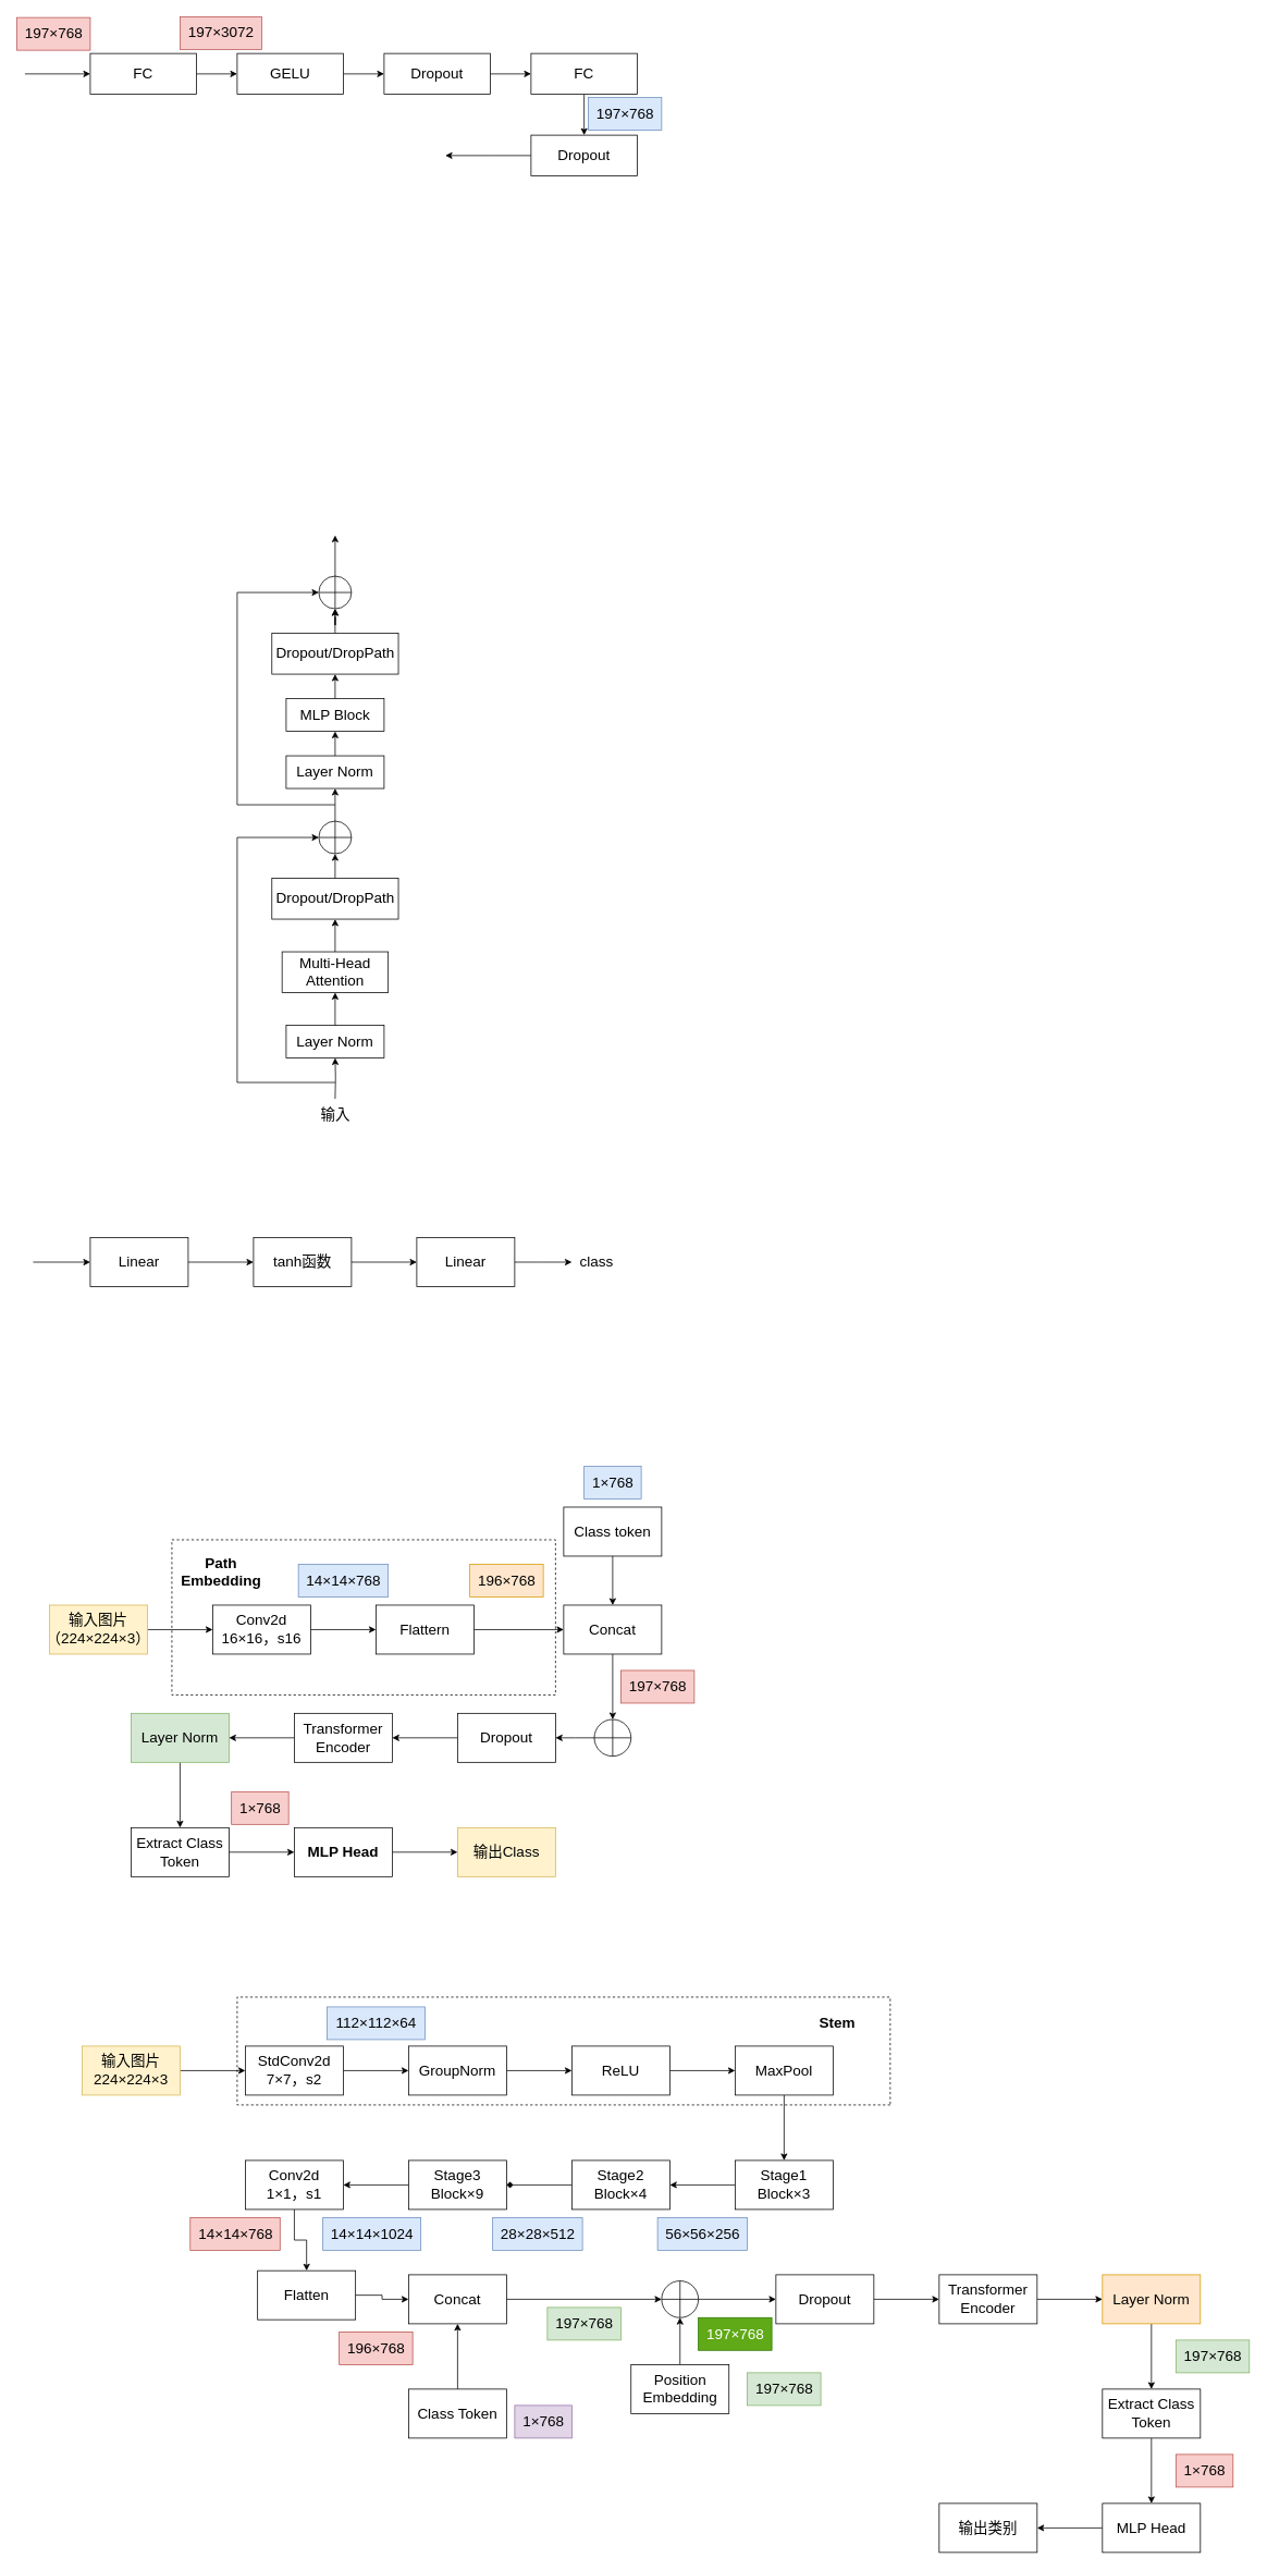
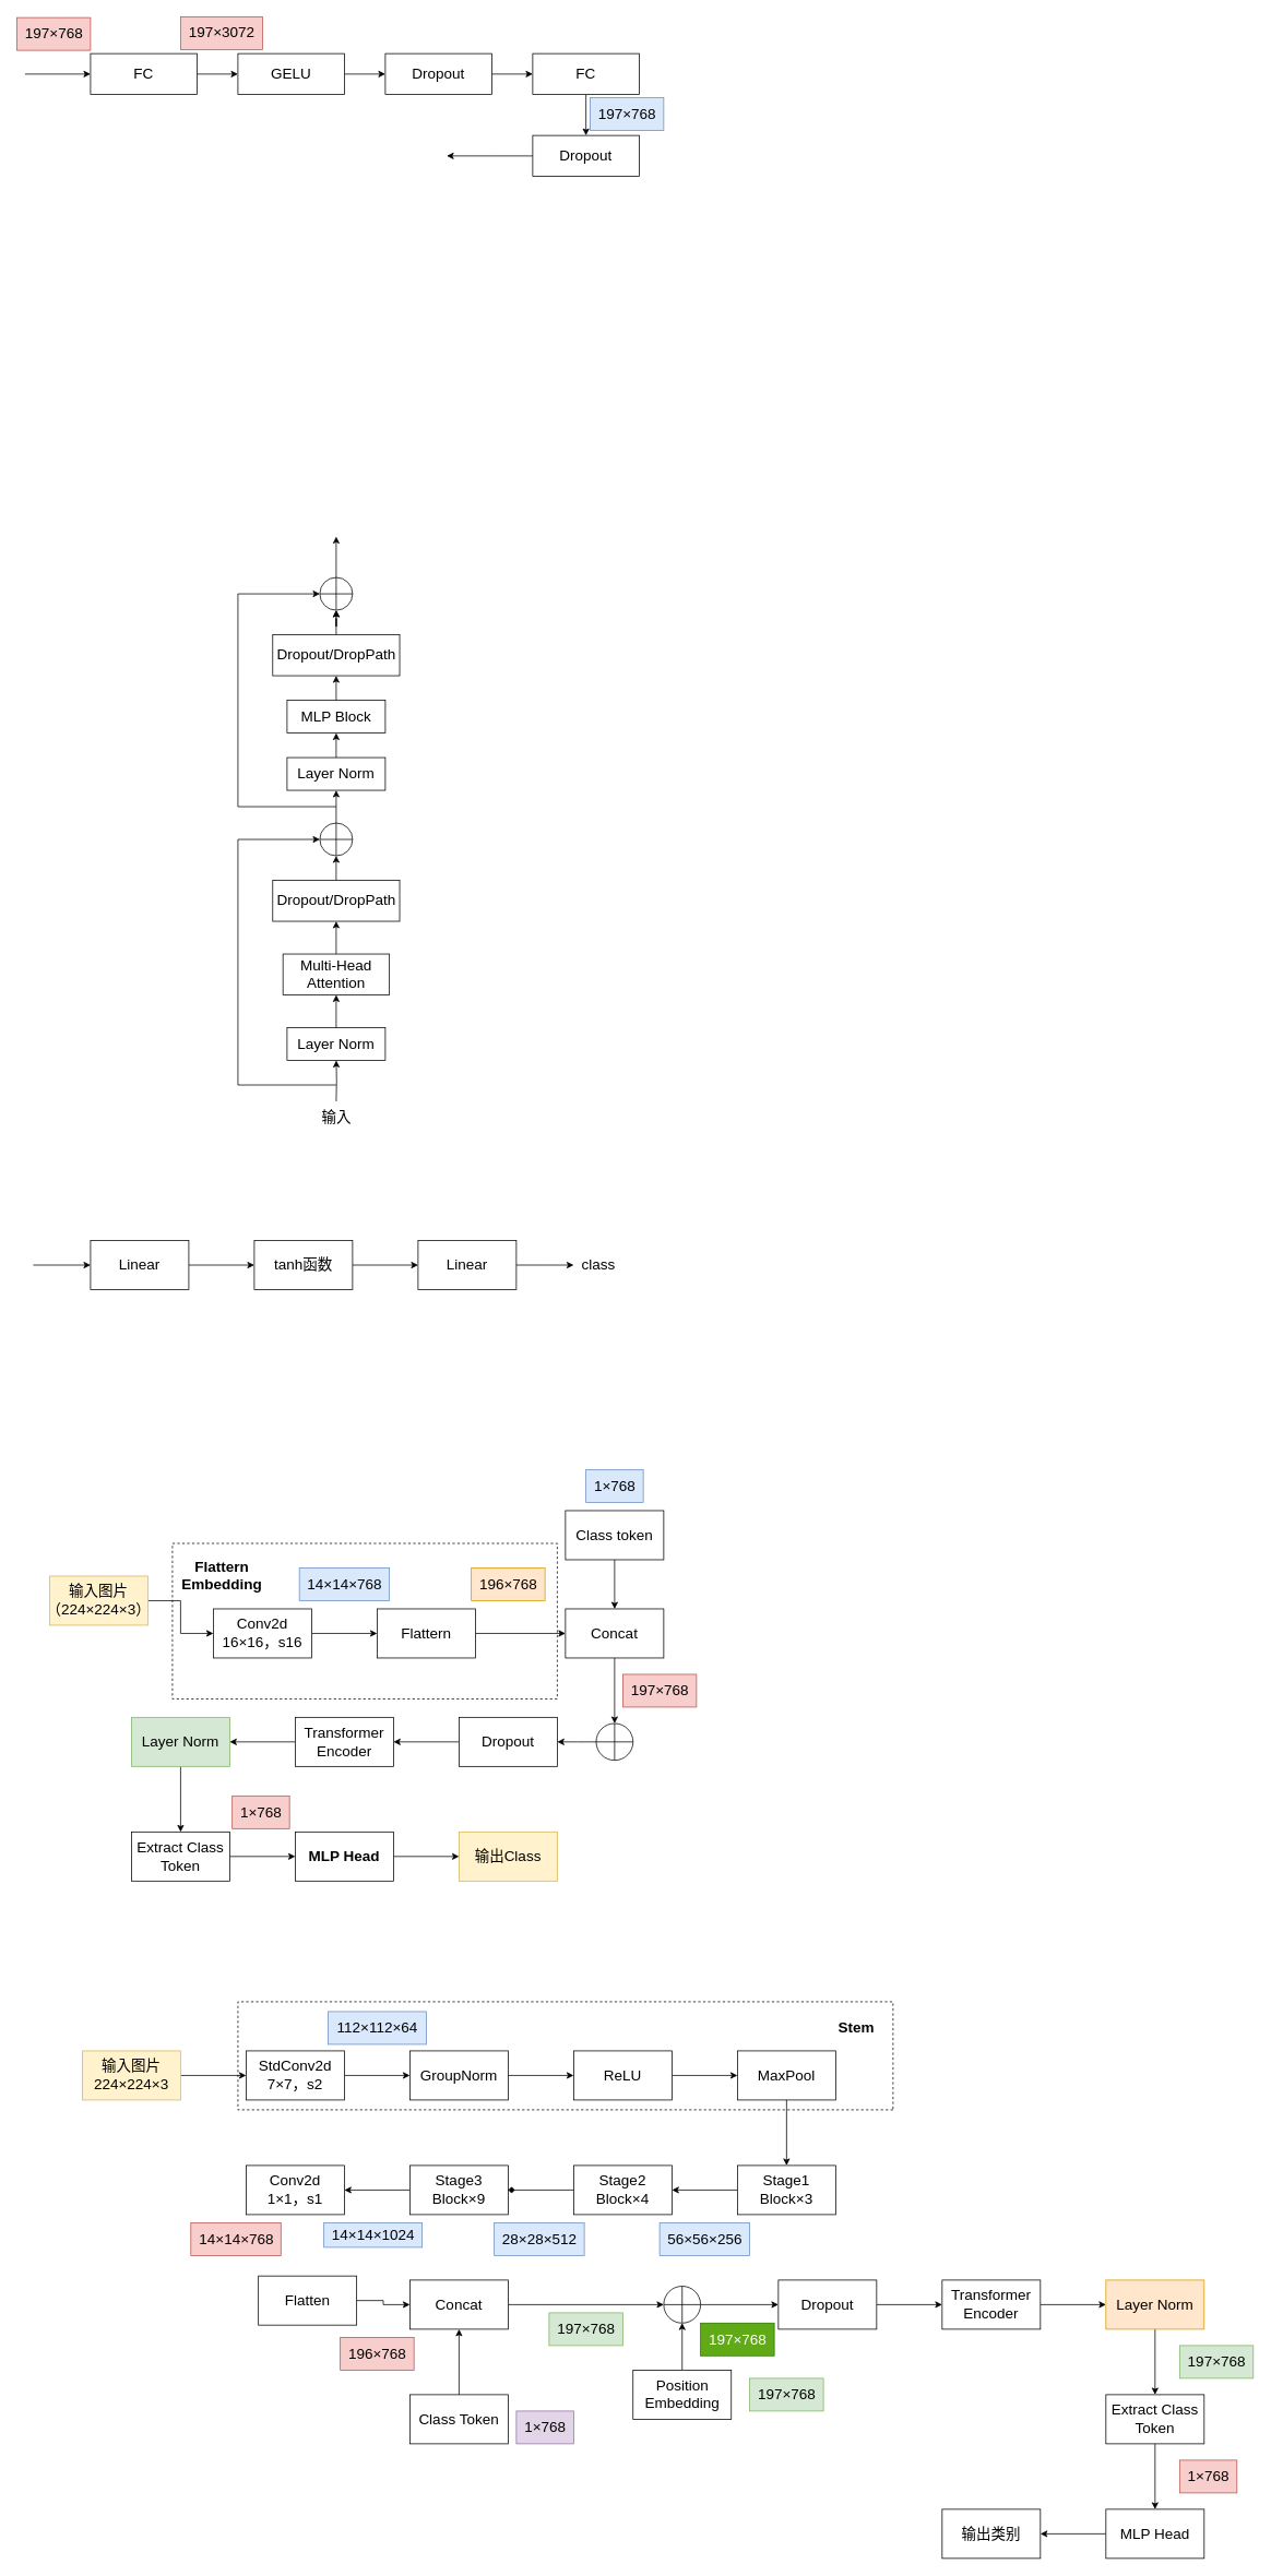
- <mxCell id="64" value="&lt;b&gt;Path&lt;br&gt;Embedding&lt;/b&gt;" style="text;html=1;align=center;verticalAlign=middle;resizable=0;points=[];autosize=1;strokeColor=none;fillColor=none;fontSize=18;" vertex="1" parent="1"><mxGeometry x="210" y="1895" width="120" height="60" as="geometry" /></mxCell>
+ <mxCell id="64" value="&lt;b&gt;Flattern&lt;br&gt;Embedding&lt;/b&gt;" style="text;html=1;align=center;verticalAlign=middle;resizable=0;points=[];autosize=1;strokeColor=none;fillColor=none;fontSize=18;" vertex="1" parent="1"><mxGeometry x="210" y="1895" width="120" height="60" as="geometry" /></mxCell>
- <mxCell id="46" value="输入图片&lt;br&gt;（224×224×3）" style="rounded=0;whiteSpace=wrap;html=1;fontSize=18;fillColor=#fff2cc;strokeColor=#d6b656;" vertex="1" parent="1"><mxGeometry x="60" y="1965" width="120" height="60" as="geometry" /></mxCell>
+ <mxCell id="46" value="输入图片&lt;br&gt;（224×224×3）" style="rounded=0;whiteSpace=wrap;html=1;fontSize=18;fillColor=#fff2cc;strokeColor=#d6b656;" vertex="1" parent="1"><mxGeometry x="60" y="1925" width="120" height="60" as="geometry" /></mxCell>
- <mxCell id="89" value="&lt;b&gt;Stem&lt;/b&gt;" style="text;html=1;align=center;verticalAlign=middle;resizable=0;points=[];autosize=1;strokeColor=none;fillColor=none;fontSize=18;" vertex="1" parent="1"><mxGeometry x="990" y="2457" width="70" height="40" as="geometry" /></mxCell>
+ <mxCell id="89" value="&lt;b&gt;Stem&lt;/b&gt;" style="text;html=1;align=center;verticalAlign=middle;resizable=0;points=[];autosize=1;strokeColor=none;fillColor=none;fontSize=18;" vertex="1" parent="1"><mxGeometry x="1010" y="2457" width="70" height="40" as="geometry" /></mxCell>
- <mxCell id="96" value="14×14×1024" style="text;html=1;align=center;verticalAlign=middle;resizable=0;points=[];autosize=1;strokeColor=#6c8ebf;fillColor=#dae8fc;fontSize=18;" vertex="1" parent="1"><mxGeometry x="395" y="2715" width="120" height="40" as="geometry" /></mxCell>
+ <mxCell id="96" value="14×14×1024" style="text;html=1;align=center;verticalAlign=middle;resizable=0;points=[];autosize=1;strokeColor=#6c8ebf;fillColor=#dae8fc;fontSize=18;" vertex="1" parent="1"><mxGeometry x="395" y="2715" width="120" height="30" as="geometry" /></mxCell>
- <mxCell id="97" value="" style="edgeStyle=orthogonalEdgeStyle;rounded=0;orthogonalLoop=1;jettySize=auto;html=1;fontSize=18;" edge="1" parent="1" source="98" target="100"><mxGeometry relative="1" as="geometry" /></mxCell>
